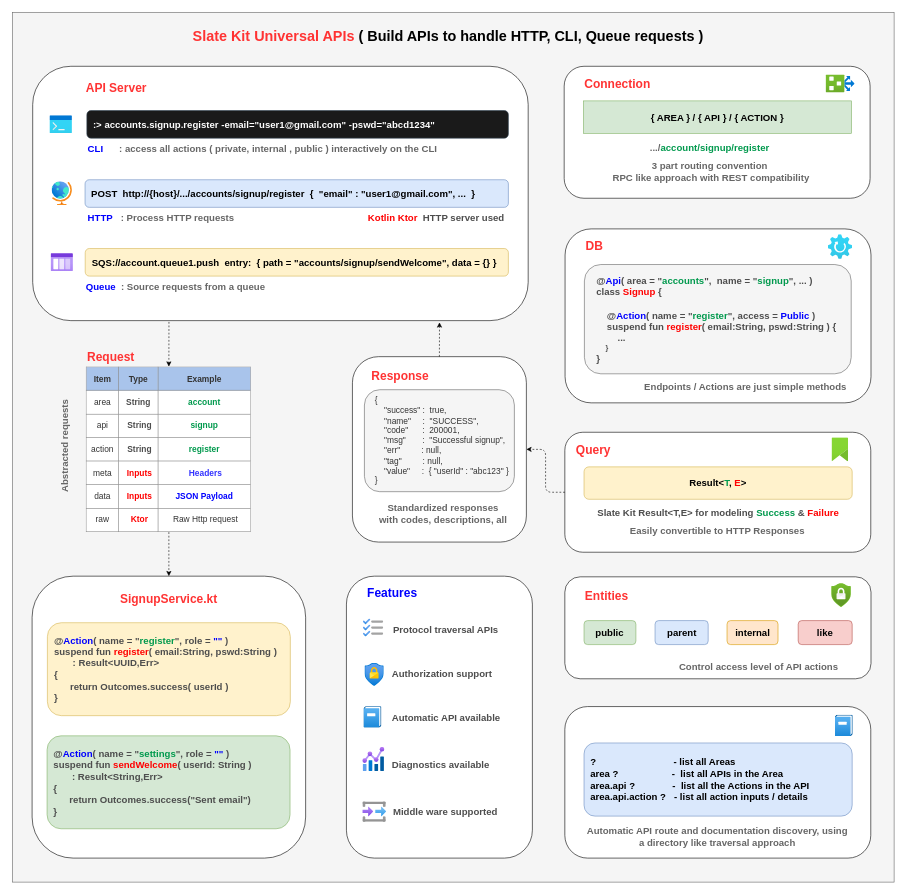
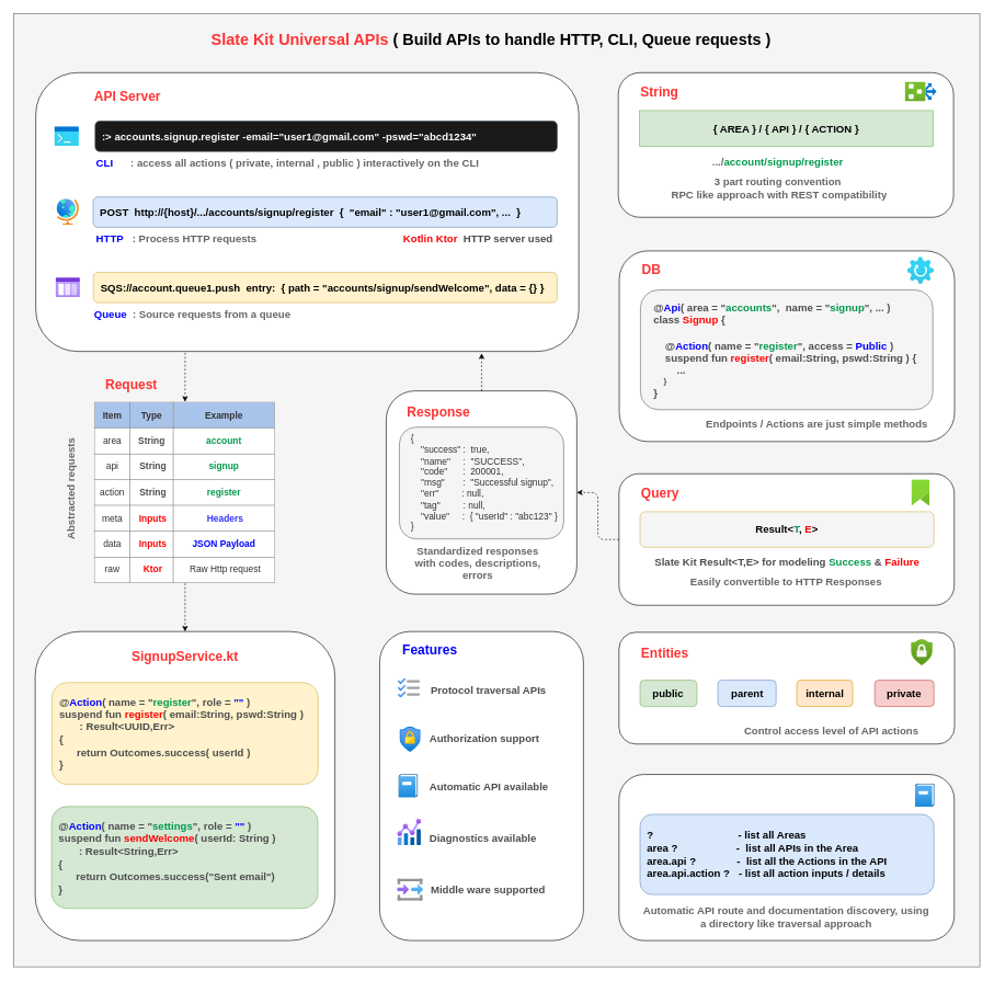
- <mxCell id="14" value="&lt;font color=&quot;#ff3333&quot;&gt;&lt;span style=&quot;font-size: 20px&quot;&gt;&lt;b&gt;Connection&lt;/b&gt;&lt;/span&gt;&lt;/font&gt;" style="text;html=1;strokeColor=none;fillColor=none;align=left;verticalAlign=middle;whiteSpace=wrap;rounded=0;" parent="1" vertex="1"><mxGeometry x="972.21" y="124" width="123.22" height="30" as="geometry" /></mxCell>
+ <mxCell id="14" value="&lt;font color=&quot;#ff3333&quot;&gt;&lt;span style=&quot;font-size: 20px&quot;&gt;&lt;b&gt;String&lt;/b&gt;&lt;/span&gt;&lt;/font&gt;" style="text;html=1;strokeColor=none;fillColor=none;align=left;verticalAlign=middle;whiteSpace=wrap;rounded=0;" parent="1" vertex="1"><mxGeometry x="972.21" y="124" width="123.22" height="30" as="geometry" /></mxCell>
- <mxCell id="11" value="&lt;div&gt;&lt;b style=&quot;color: rgb(255 , 51 , 51)&quot;&gt;&lt;font style=&quot;font-size: 20px&quot;&gt;Request&lt;/font&gt;&lt;/b&gt;&lt;/div&gt;" style="text;html=1;strokeColor=none;fillColor=none;align=left;verticalAlign=middle;whiteSpace=wrap;rounded=0;" parent="1" vertex="1"><mxGeometry x="143.28" y="577.54" width="130" height="30" as="geometry" /></mxCell>
+ <mxCell id="11" value="&lt;div&gt;&lt;b style=&quot;color: rgb(255 , 51 , 51)&quot;&gt;&lt;font style=&quot;font-size: 20px&quot;&gt;Request&lt;/font&gt;&lt;/b&gt;&lt;/div&gt;" style="text;html=1;strokeColor=none;fillColor=none;align=left;verticalAlign=middle;whiteSpace=wrap;rounded=0;" parent="1" vertex="1"><mxGeometry x="158.28" y="567.54" width="130" height="30" as="geometry" /></mxCell>
- <mxCell id="40" value="&lt;font color=&quot;#ff3333&quot;&gt;&lt;span style=&quot;font-size: 20px&quot;&gt;&lt;b&gt;Query&lt;/b&gt;&lt;/span&gt;&lt;/font&gt;" style="text;html=1;strokeColor=none;fillColor=none;align=left;verticalAlign=middle;whiteSpace=wrap;rounded=0;" parent="1" vertex="1"><mxGeometry x="958.32" y="734.08" width="123.22" height="30" as="geometry" /></mxCell>
+ <mxCell id="40" value="&lt;font color=&quot;#ff3333&quot;&gt;&lt;span style=&quot;font-size: 20px&quot;&gt;&lt;b&gt;Query&lt;/b&gt;&lt;/span&gt;&lt;/font&gt;" style="text;html=1;strokeColor=none;fillColor=none;align=left;verticalAlign=middle;whiteSpace=wrap;rounded=0;" parent="1" vertex="1"><mxGeometry x="973.32" y="734.08" width="123.22" height="30" as="geometry" /></mxCell>
- <mxCell id="39" value="&lt;b&gt;&lt;font style=&quot;font-size: 16px&quot;&gt;Result&amp;lt;&lt;font color=&quot;#00994d&quot;&gt;T&lt;/font&gt;, &lt;font color=&quot;#ff0000&quot;&gt;E&lt;/font&gt;&amp;gt;&lt;br&gt;&lt;/font&gt;&lt;/b&gt;" style="rounded=1;whiteSpace=wrap;html=1;fillColor=#fff2cc;strokeColor=#d6b656;" parent="1" vertex="1"><mxGeometry x="973.11" y="777.78" width="447" height="54.05" as="geometry" /></mxCell>
+ <mxCell id="39" value="&lt;b&gt;&lt;font style=&quot;font-size: 16px&quot;&gt;Result&amp;lt;&lt;font color=&quot;#00994d&quot;&gt;T&lt;/font&gt;, &lt;font color=&quot;#ff0000&quot;&gt;E&lt;/font&gt;&amp;gt;&lt;br&gt;&lt;/font&gt;&lt;/b&gt;" style="rounded=1;whiteSpace=wrap;html=1;fillColor=#f5f5f5;strokeColor=#d6b656;" parent="1" vertex="1"><mxGeometry x="973.11" y="777.78" width="447" height="54.05" as="geometry" /></mxCell>
- <mxCell id="31" value="&lt;div style=&quot;text-align: center&quot;&gt;&lt;b style=&quot;font-size: 16px&quot;&gt;Standardized responses&lt;/b&gt;&lt;/div&gt;&lt;span style=&quot;font-size: 16px&quot;&gt;&lt;div style=&quot;text-align: center&quot;&gt;&lt;b&gt;with codes, descriptions, all&lt;/b&gt;&lt;/div&gt;&lt;/span&gt;" style="text;html=1;strokeColor=none;fillColor=none;align=right;verticalAlign=middle;whiteSpace=wrap;rounded=0;fontColor=#666666;" parent="1" vertex="1"><mxGeometry x="607.55" y="829.16" width="239.45" height="54" as="geometry" /></mxCell>
+ <mxCell id="31" value="&lt;div style=&quot;text-align: center&quot;&gt;&lt;b style=&quot;font-size: 16px&quot;&gt;Standardized responses&lt;/b&gt;&lt;/div&gt;&lt;span style=&quot;font-size: 16px&quot;&gt;&lt;div style=&quot;text-align: center&quot;&gt;&lt;b&gt;with codes, descriptions, errors&lt;/b&gt;&lt;/div&gt;&lt;/span&gt;" style="text;html=1;strokeColor=none;fillColor=none;align=right;verticalAlign=middle;whiteSpace=wrap;rounded=0;fontColor=#666666;" parent="1" vertex="1"><mxGeometry x="607.55" y="829.16" width="239.45" height="54" as="geometry" /></mxCell>
- <mxCell id="27" value="&lt;b&gt;&lt;font style=&quot;font-size: 16px&quot;&gt;like&lt;/font&gt;&lt;/b&gt;" style="rounded=1;whiteSpace=wrap;html=1;fillColor=#f8cecc;strokeColor=#b85450;" parent="1" vertex="1"><mxGeometry x="1330.11" y="1034.08" width="90" height="40" as="geometry" /></mxCell>
+ <mxCell id="27" value="&lt;b&gt;&lt;font style=&quot;font-size: 16px&quot;&gt;private&lt;/font&gt;&lt;/b&gt;" style="rounded=1;whiteSpace=wrap;html=1;fillColor=#f8cecc;strokeColor=#b85450;" parent="1" vertex="1"><mxGeometry x="1330.11" y="1034.08" width="90" height="40" as="geometry" /></mxCell>
